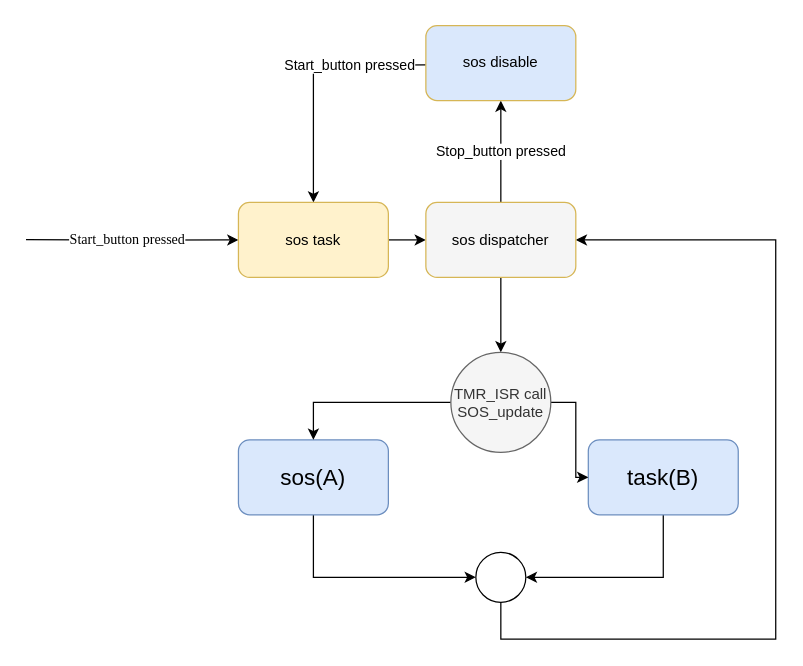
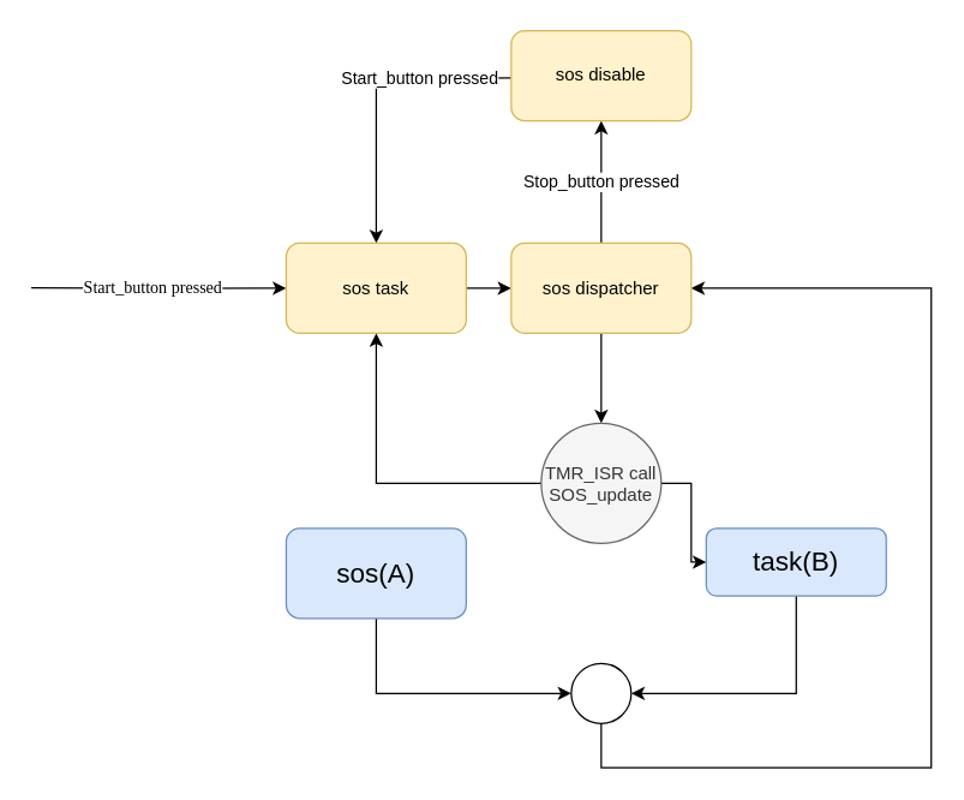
- <mxCell id="19" value="sos disable" style="rounded=1;whiteSpace=wrap;html=1;fillColor=#dae8fc;strokeColor=#d6b656;" vertex="1" parent="1"><mxGeometry x="340" y="20" width="120" height="60" as="geometry" /></mxCell>
+ <mxCell id="19" value="sos disable" style="rounded=1;whiteSpace=wrap;html=1;fillColor=#fff2cc;strokeColor=#d6b656;" vertex="1" parent="1"><mxGeometry x="340" y="20" width="120" height="60" as="geometry" /></mxCell>
- <mxCell id="18" value="sos dispatcher" style="rounded=1;whiteSpace=wrap;html=1;fillColor=#f5f5f5;strokeColor=#d6b656;" vertex="1" parent="1"><mxGeometry x="340" y="161.5" width="120" height="60" as="geometry" /></mxCell>
+ <mxCell id="18" value="sos dispatcher" style="rounded=1;whiteSpace=wrap;html=1;fillColor=#fff2cc;strokeColor=#d6b656;" vertex="1" parent="1"><mxGeometry x="340" y="161.5" width="120" height="60" as="geometry" /></mxCell>
- <mxCell id="12" style="edgeStyle=orthogonalEdgeStyle;rounded=0;orthogonalLoop=1;jettySize=auto;html=1;exitX=0;exitY=0.5;exitDx=0;exitDy=0;entryX=0.5;entryY=0;entryDx=0;entryDy=0;" parent="1" source="14" target="9" edge="1"><mxGeometry relative="1" as="geometry" /></mxCell>
+ <mxCell id="12" style="edgeStyle=orthogonalEdgeStyle;rounded=0;orthogonalLoop=1;jettySize=auto;html=1;exitX=0;exitY=0.5;exitDx=0;exitDy=0;" parent="1" source="14" target="17" edge="1"><mxGeometry relative="1" as="geometry" /></mxCell>
- <mxCell id="11" value="&lt;font style=&quot;font-size: 18px;&quot;&gt;task(B)&lt;/font&gt;" style="rounded=1;whiteSpace=wrap;html=1;fillColor=#dae8fc;strokeColor=#6c8ebf;" parent="1" vertex="1"><mxGeometry x="470" y="351.5" width="120" height="60" as="geometry" /></mxCell>
+ <mxCell id="11" value="&lt;font style=&quot;font-size: 18px;&quot;&gt;task(B)&lt;/font&gt;" style="rounded=1;whiteSpace=wrap;html=1;fillColor=#dae8fc;strokeColor=#6c8ebf;" parent="1" vertex="1"><mxGeometry x="470" y="351.5" width="120" height="45" as="geometry" /></mxCell>
